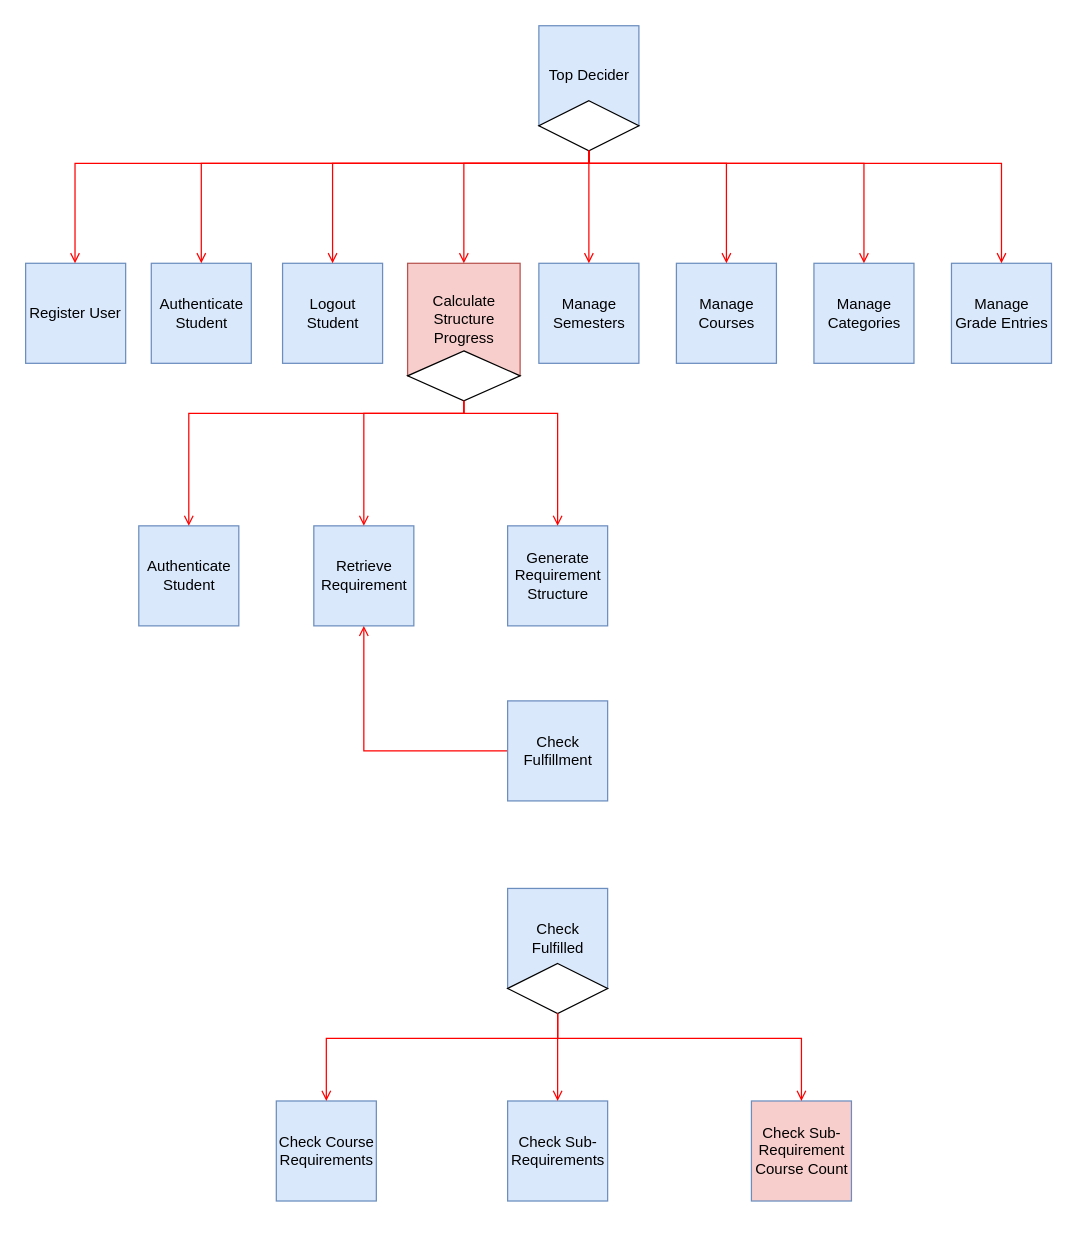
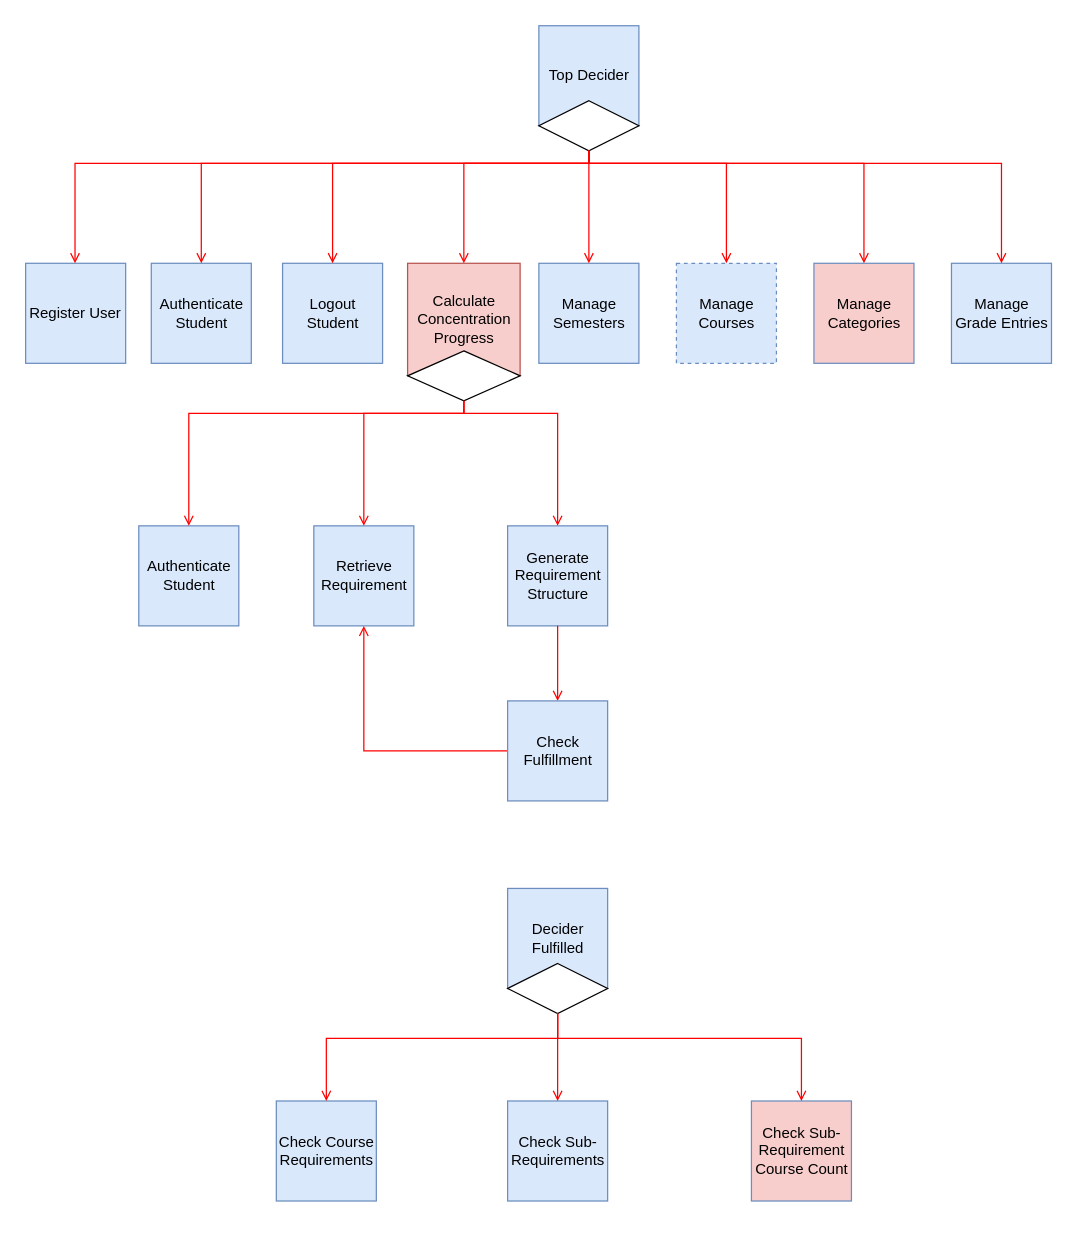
- <mxCell id="17" value="Manage Courses" style="whiteSpace=wrap;html=1;aspect=fixed;fillColor=#dae8fc;strokeColor=#6c8ebf;" parent="16" vertex="1"><mxGeometry width="80" height="80" as="geometry" /></mxCell>
+ <mxCell id="17" value="Manage Courses" style="whiteSpace=wrap;html=1;aspect=fixed;fillColor=#dae8fc;strokeColor=#6c8ebf;dashed=1;" parent="16" vertex="1"><mxGeometry width="80" height="80" as="geometry" /></mxCell>
- <mxCell id="19" value="Manage Categories" style="whiteSpace=wrap;html=1;aspect=fixed;fillColor=#dae8fc;strokeColor=#6c8ebf;" parent="18" vertex="1"><mxGeometry width="80" height="80" as="geometry" /></mxCell>
+ <mxCell id="19" value="Manage Categories" style="whiteSpace=wrap;html=1;aspect=fixed;fillColor=#f8cecc;strokeColor=#6c8ebf;" parent="18" vertex="1"><mxGeometry width="80" height="80" as="geometry" /></mxCell>
- <mxCell id="12" value="Calculate Structure Progress" style="whiteSpace=wrap;html=1;aspect=fixed;fillColor=#f8cecc;strokeColor=#b85450;" parent="11" vertex="1"><mxGeometry x="-5" width="90" height="90" as="geometry" /></mxCell>
+ <mxCell id="12" value="Calculate Concentration Progress" style="whiteSpace=wrap;html=1;aspect=fixed;fillColor=#f8cecc;strokeColor=#b85450;" parent="11" vertex="1"><mxGeometry x="-5" width="90" height="90" as="geometry" /></mxCell>
+ <mxCell id="39" style="edgeStyle=orthogonalEdgeStyle;rounded=0;orthogonalLoop=1;jettySize=auto;html=1;endArrow=open;endFill=0;strokeColor=#FF0000;" parent="1" source="37" target="51" edge="1"><mxGeometry relative="1" as="geometry" /></mxCell>
- <mxCell id="48" value="Check Fulfilled" style="whiteSpace=wrap;html=1;aspect=fixed;fillColor=#dae8fc;strokeColor=#6c8ebf;" parent="47" vertex="1"><mxGeometry width="80" height="80" as="geometry" /></mxCell>
+ <mxCell id="48" value="Decider Fulfilled" style="whiteSpace=wrap;html=1;aspect=fixed;fillColor=#dae8fc;strokeColor=#6c8ebf;" parent="47" vertex="1"><mxGeometry width="80" height="80" as="geometry" /></mxCell>
